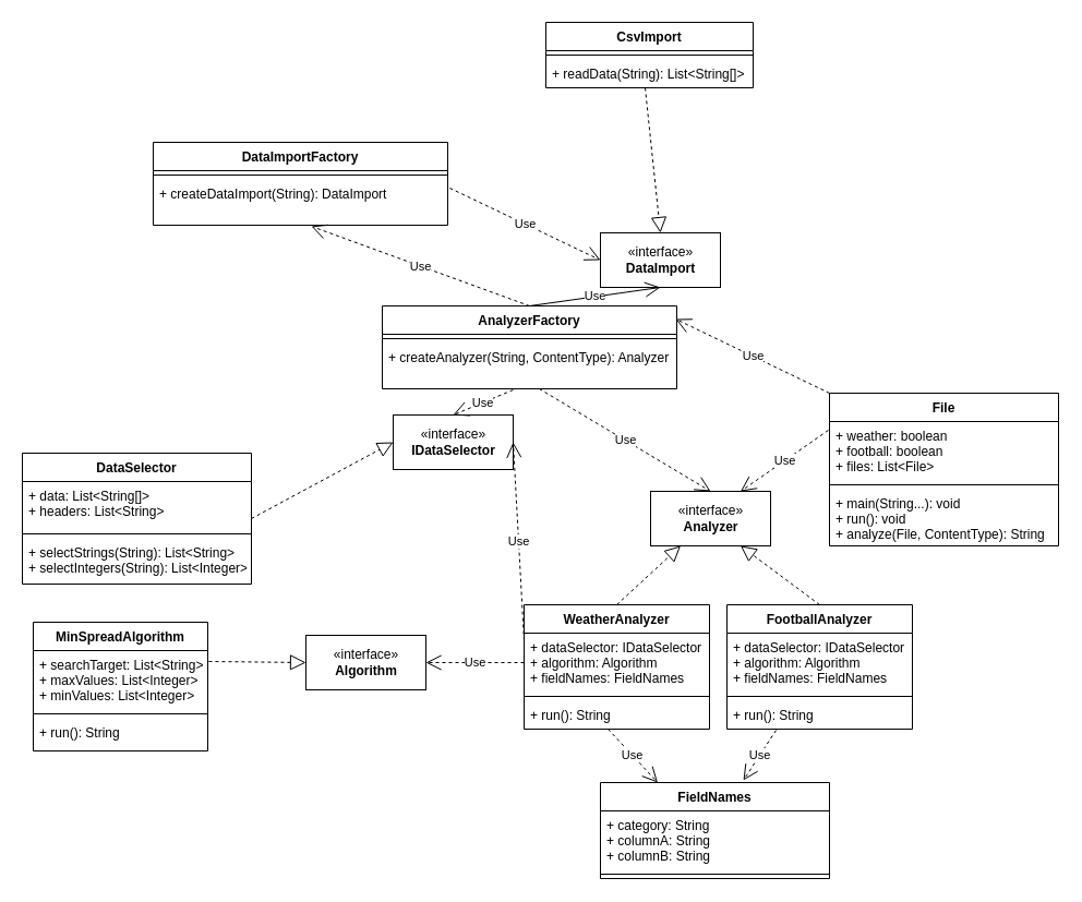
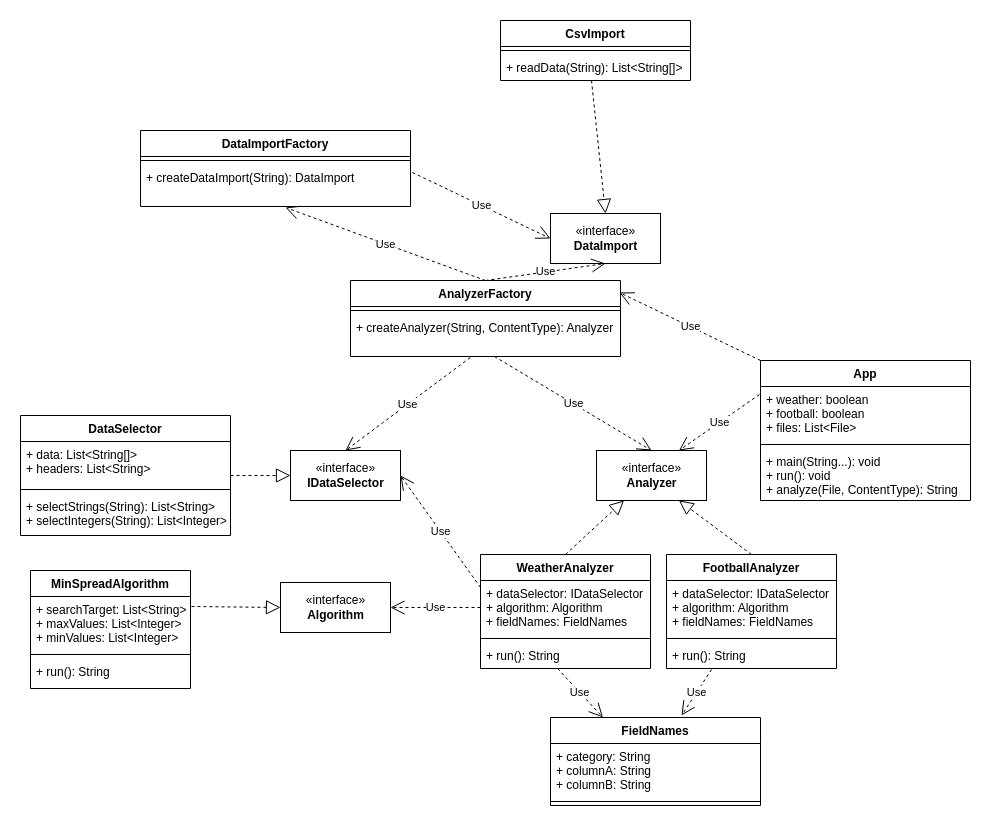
- <mxCell id="42" value="Use" style="endArrow=open;endSize=12;dashed=0;html=1;exitX=0.5;exitY=0;exitDx=0;exitDy=0;entryX=0.5;entryY=1;entryDx=0;entryDy=0;" edge="1" parent="1" source="32" target="7"><mxGeometry width="160" relative="1" as="geometry"><mxPoint x="475" y="290" as="sourcePoint" /><mxPoint x="294.99" y="217.008" as="targetPoint" /></mxGeometry></mxCell>
+ <mxCell id="42" value="Use" style="endArrow=open;endSize=12;dashed=1;html=1;exitX=0.5;exitY=0;exitDx=0;exitDy=0;entryX=0.5;entryY=1;entryDx=0;entryDy=0;" edge="1" parent="1" source="32" target="7"><mxGeometry width="160" relative="1" as="geometry"><mxPoint x="475" y="290" as="sourcePoint" /><mxPoint x="294.99" y="217.008" as="targetPoint" /></mxGeometry></mxCell>
- <mxCell id="43" value="File" style="swimlane;fontStyle=1;align=center;verticalAlign=top;childLayout=stackLayout;horizontal=1;startSize=26;horizontalStack=0;resizeParent=1;resizeParentMax=0;resizeLast=0;collapsible=1;marginBottom=0;" vertex="1" parent="1"><mxGeometry x="760" y="360" width="210" height="140" as="geometry"><mxRectangle x="796" y="664" width="114" height="26" as="alternateBounds" /></mxGeometry></mxCell>
+ <mxCell id="43" value="App" style="swimlane;fontStyle=1;align=center;verticalAlign=top;childLayout=stackLayout;horizontal=1;startSize=26;horizontalStack=0;resizeParent=1;resizeParentMax=0;resizeLast=0;collapsible=1;marginBottom=0;" vertex="1" parent="1"><mxGeometry x="760" y="360" width="210" height="140" as="geometry"><mxRectangle x="796" y="664" width="114" height="26" as="alternateBounds" /></mxGeometry></mxCell>
- <mxCell id="8" value="«interface»&lt;br&gt;&lt;b&gt;IDataSelector&lt;br&gt;&lt;/b&gt;" style="html=1;" parent="1" vertex="1"><mxGeometry x="360" y="380" width="110" height="50" as="geometry" /></mxCell>
+ <mxCell id="8" value="«interface»&lt;br&gt;&lt;b&gt;IDataSelector&lt;br&gt;&lt;/b&gt;" style="html=1;" parent="1" vertex="1"><mxGeometry x="290" y="450" width="110" height="50" as="geometry" /></mxCell>
